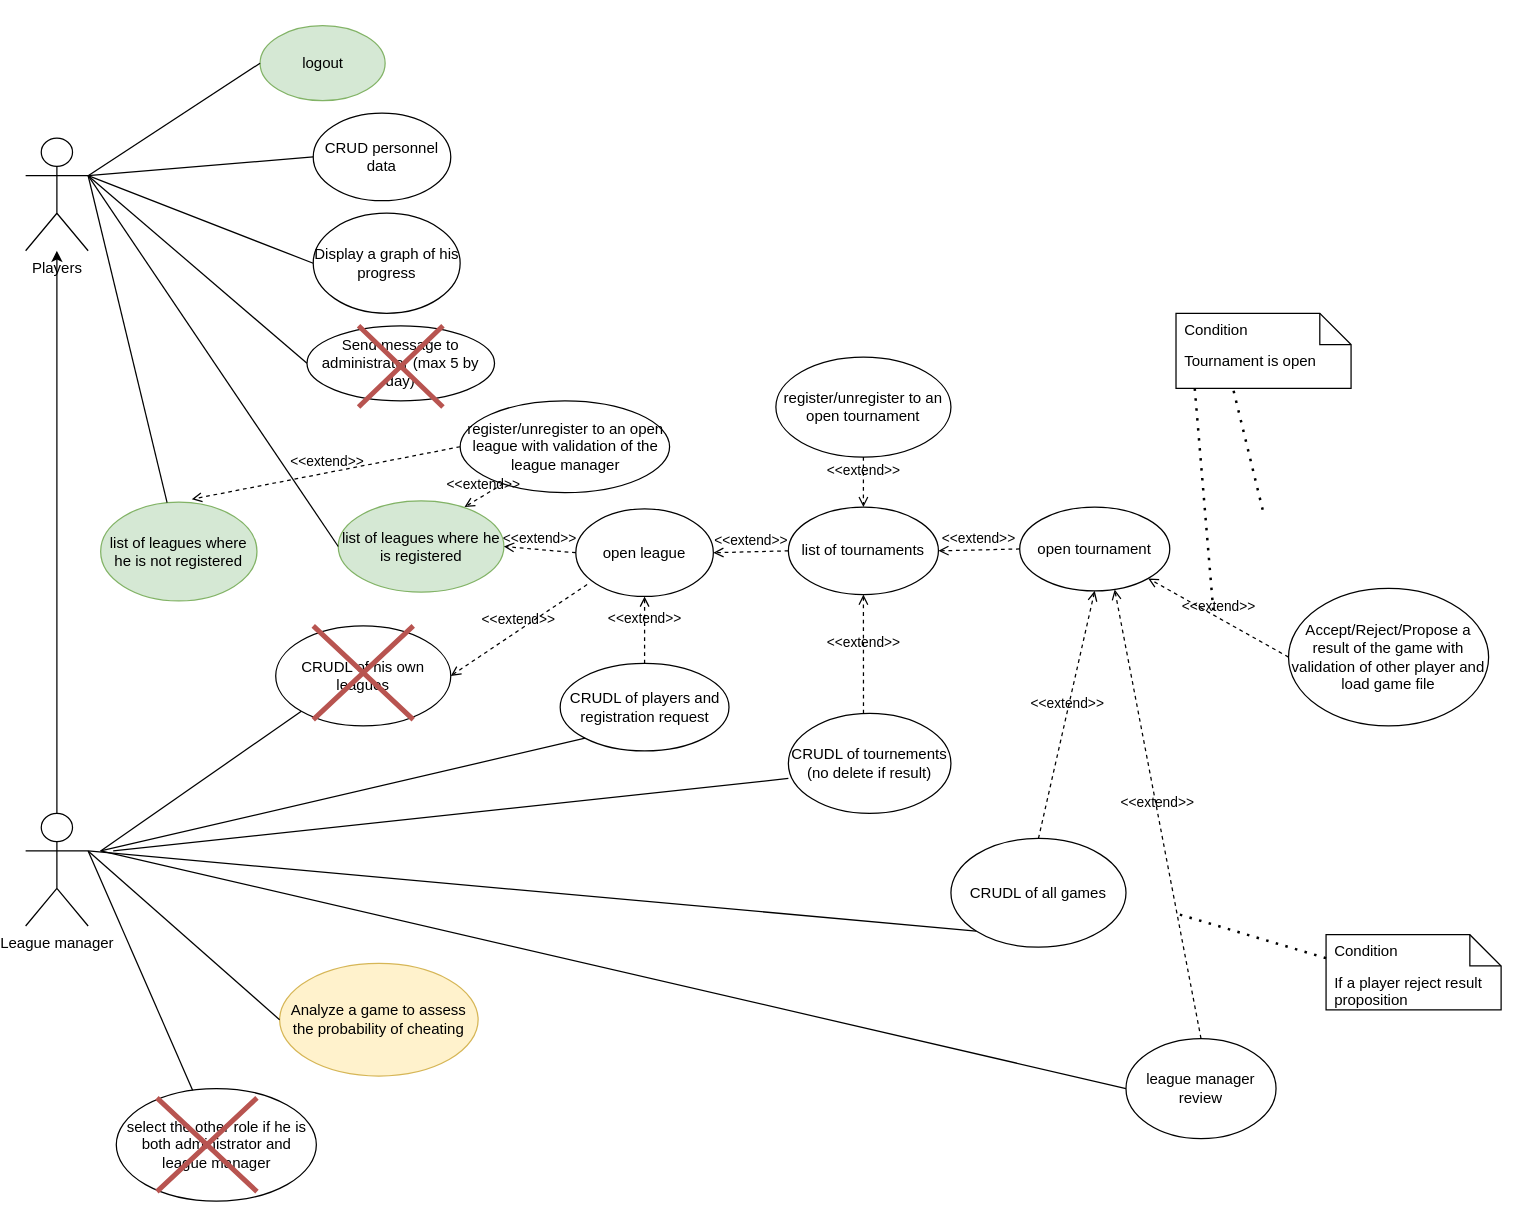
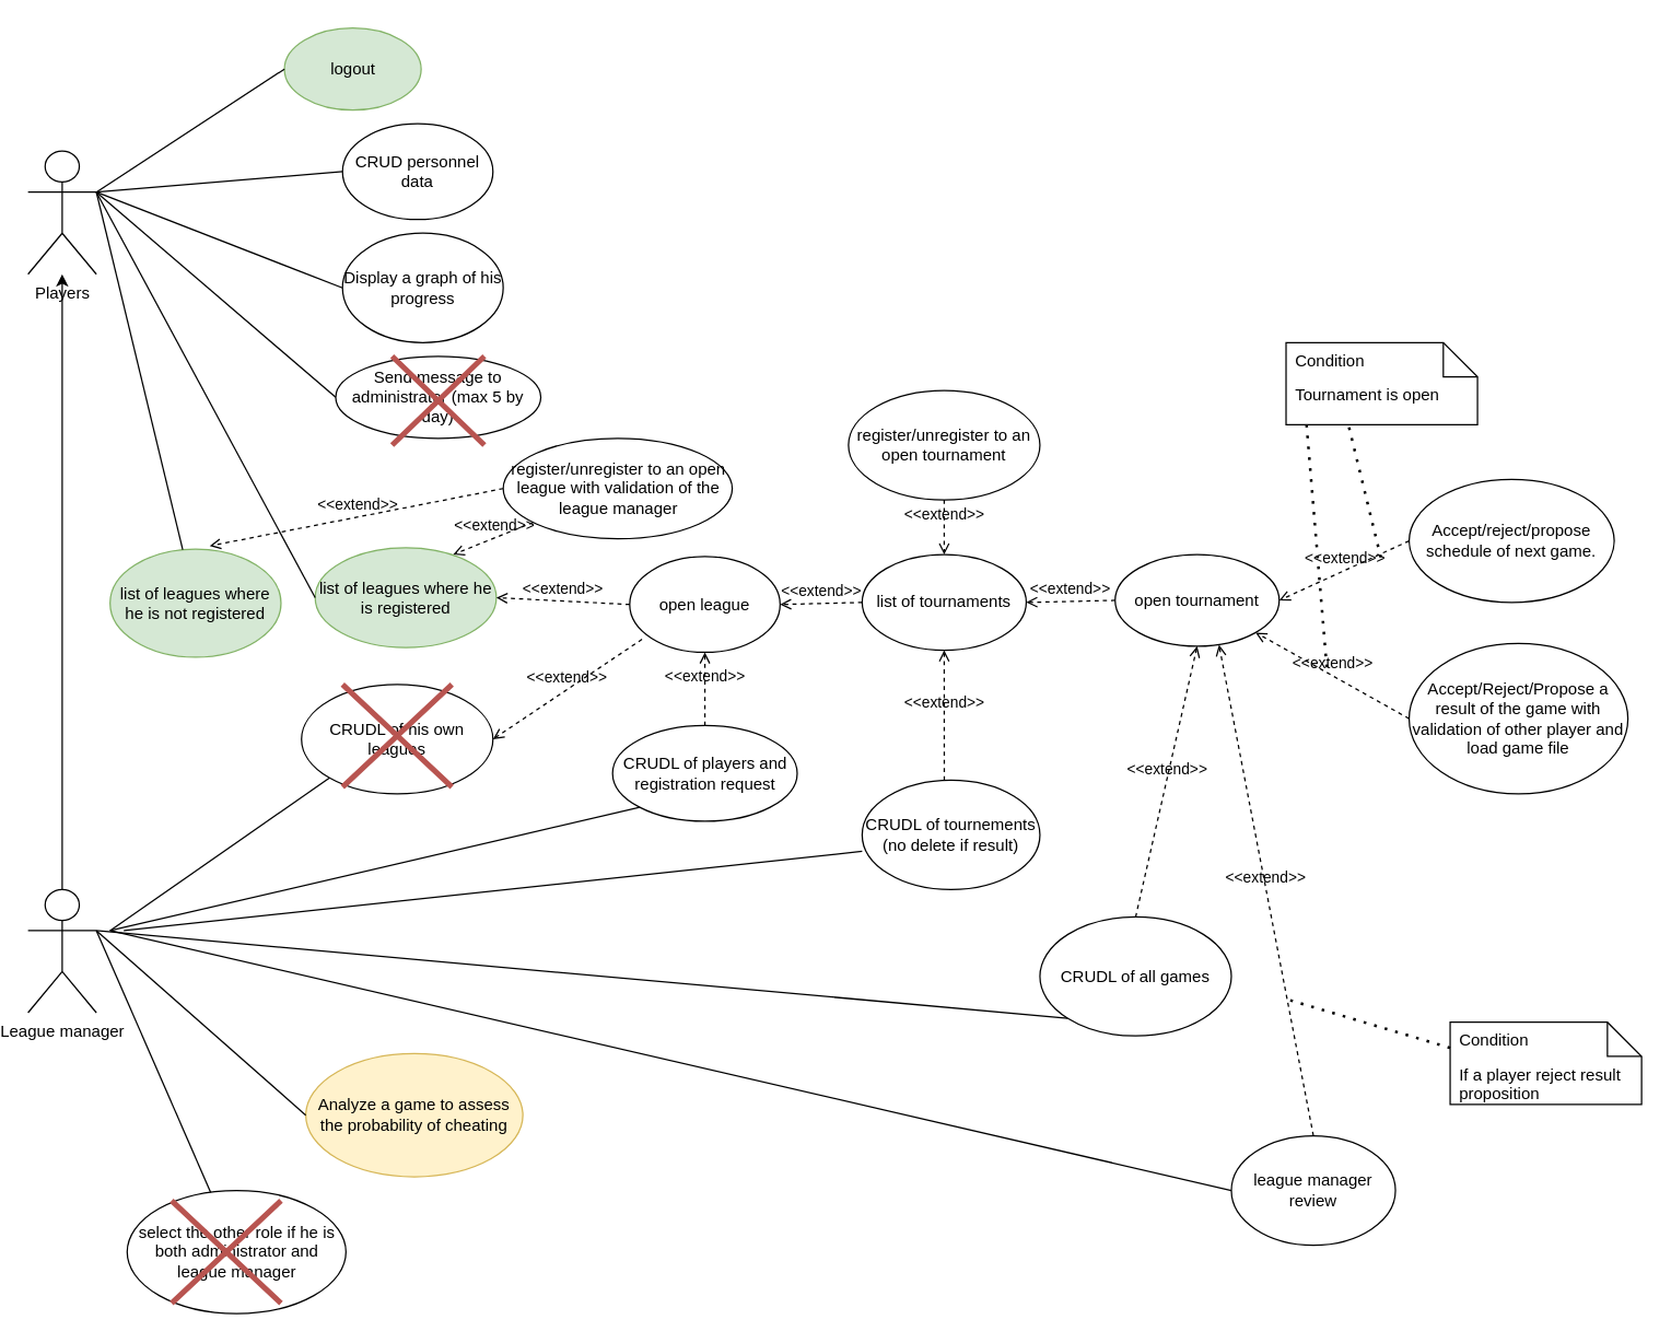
+ <mxCell id="33" value="Accept/reject/propose schedule of next game." style="ellipse;whiteSpace=wrap;html=1;" parent="1" vertex="1"><mxGeometry x="1030" y="350" width="150" height="90" as="geometry" /></mxCell>
+ <mxCell id="20" value="&amp;lt;&amp;lt;extend&amp;gt;&amp;gt;" style="html=1;verticalAlign=bottom;labelBackgroundColor=none;endArrow=open;endFill=0;dashed=1;rounded=0;entryX=1;entryY=0.5;entryDx=0;entryDy=0;exitX=0;exitY=0.5;exitDx=0;exitDy=0;" parent="1" source="33" target="9" edge="1"><mxGeometry width="160" relative="1" as="geometry"><mxPoint x="1040" y="476.75" as="sourcePoint" /><mxPoint x="752.96" y="379" as="targetPoint" /></mxGeometry></mxCell>
- <mxCell id="7" value="list of leagues where he is registered" style="ellipse;whiteSpace=wrap;html=1;fillColor=#d5e8d4;strokeColor=#82b366;" parent="1" vertex="1"><mxGeometry x="270" y="400" width="132.5" height="73" as="geometry" /></mxCell>
+ <mxCell id="7" value="list of leagues where he is registered" style="ellipse;whiteSpace=wrap;html=1;fillColor=#d5e8d4;strokeColor=#82b366;" parent="1" vertex="1"><mxGeometry x="230" y="400" width="132.5" height="73" as="geometry" /></mxCell>
